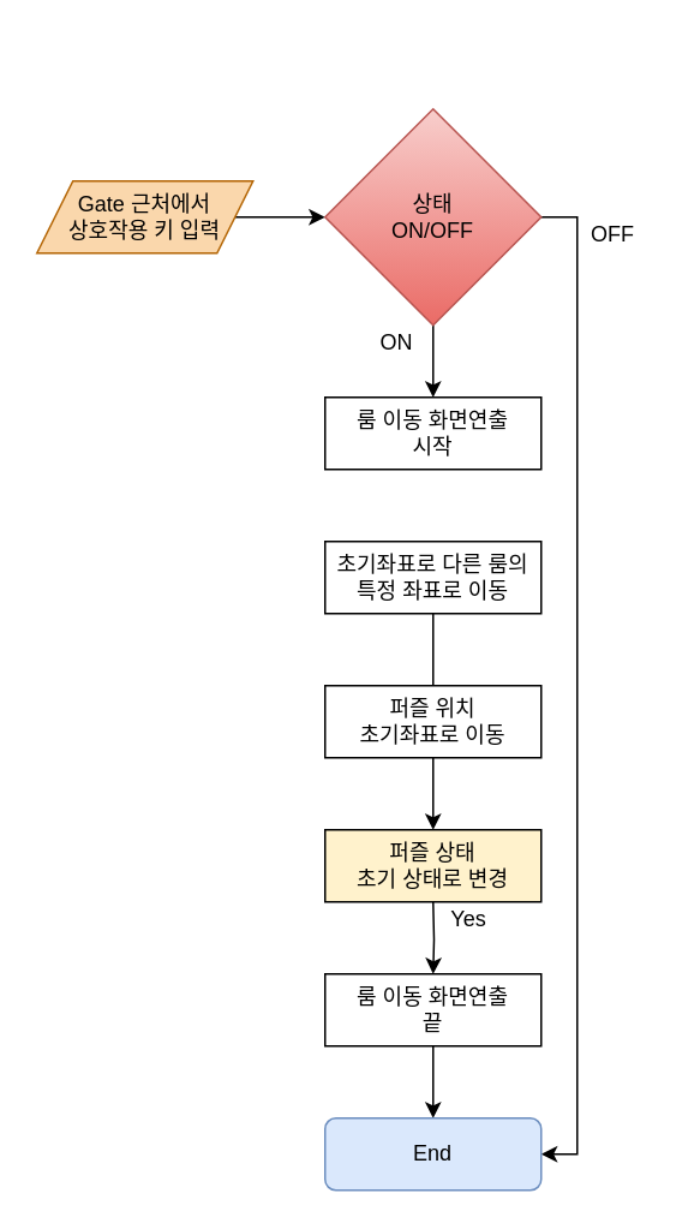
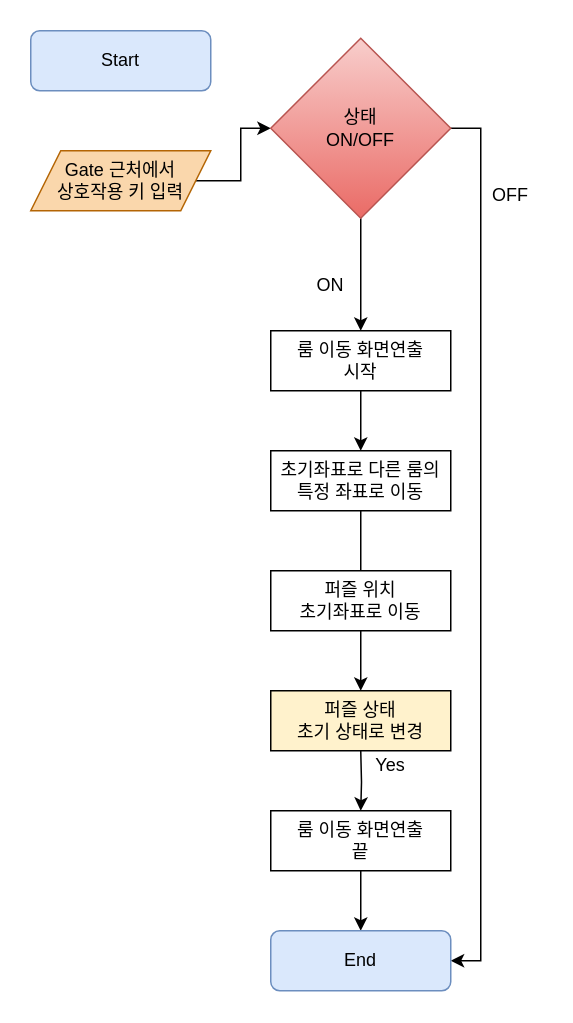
+ <mxCell id="2" value="Start" style="rounded=1;whiteSpace=wrap;html=1;fillColor=#dae8fc;strokeColor=#6c8ebf;" parent="1" vertex="1"><mxGeometry x="20" y="20" width="120" height="40" as="geometry" /></mxCell>
- <mxCell id="7" value="상태&lt;br&gt;ON/OFF" style="rhombus;whiteSpace=wrap;html=1;gradientColor=#ea6b66;fillColor=#f8cecc;strokeColor=#b85450;" parent="1" vertex="1"><mxGeometry x="180" y="60" width="120" height="120" as="geometry" /></mxCell>
+ <mxCell id="7" value="상태&lt;br&gt;ON/OFF" style="rhombus;whiteSpace=wrap;html=1;gradientColor=#ea6b66;fillColor=#f8cecc;strokeColor=#b85450;" parent="1" vertex="1"><mxGeometry x="180" y="25" width="120" height="120" as="geometry" /></mxCell>
+ <mxCell id="8" style="edgeStyle=orthogonalEdgeStyle;rounded=0;orthogonalLoop=1;jettySize=auto;html=1;" parent="1" source="15" target="10" edge="1"><mxGeometry relative="1" as="geometry"><mxPoint x="240" y="260" as="sourcePoint" /></mxGeometry></mxCell>
